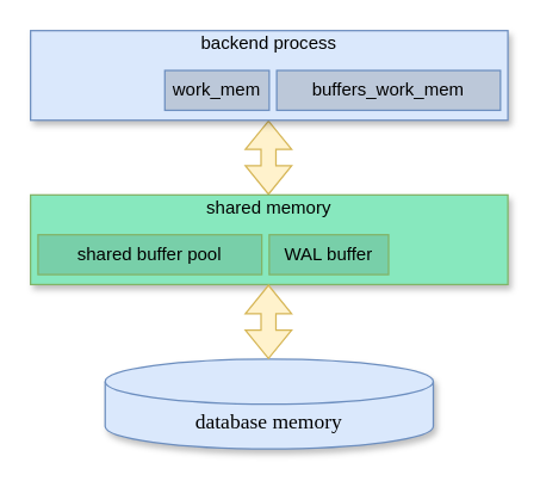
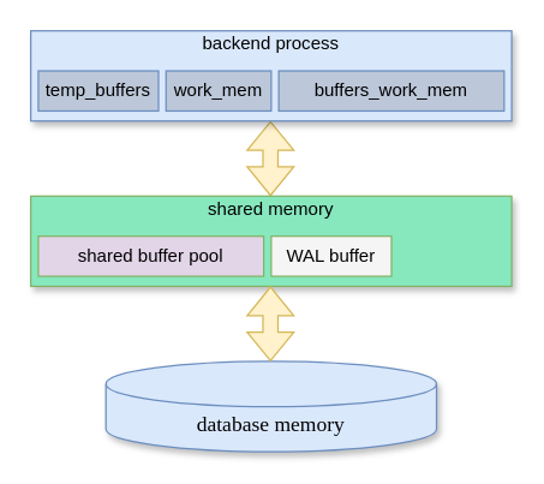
+ <mxCell id="6" value="temp_buffers" style="rounded=0;whiteSpace=wrap;html=1;fillColor=#BCC8D9;strokeColor=#6c8ebf;" parent="4" vertex="1"><mxGeometry x="5" y="26.667" width="80" height="26.667" as="geometry" /></mxCell>
- <mxCell id="12" value="shared buffer pool" style="rounded=0;whiteSpace=wrap;html=1;fillColor=#78CFA9;strokeColor=#82b366;" parent="9" vertex="1"><mxGeometry x="5" y="26.667" width="150" height="26.667" as="geometry" /></mxCell>
+ <mxCell id="12" value="shared buffer pool" style="rounded=0;whiteSpace=wrap;html=1;fillColor=#e1d5e7;strokeColor=#82b366;" parent="9" vertex="1"><mxGeometry x="5" y="26.667" width="150" height="26.667" as="geometry" /></mxCell>
- <mxCell id="11" value="WAL buffer" style="rounded=0;whiteSpace=wrap;html=1;fillColor=#78CFA9;strokeColor=#82b366;" parent="9" vertex="1"><mxGeometry x="160" y="26.667" width="80" height="26.667" as="geometry" /></mxCell>
+ <mxCell id="11" value="WAL buffer" style="rounded=0;whiteSpace=wrap;html=1;fillColor=#f5f5f5;strokeColor=#82b366;" parent="9" vertex="1"><mxGeometry x="160" y="26.667" width="80" height="26.667" as="geometry" /></mxCell>
